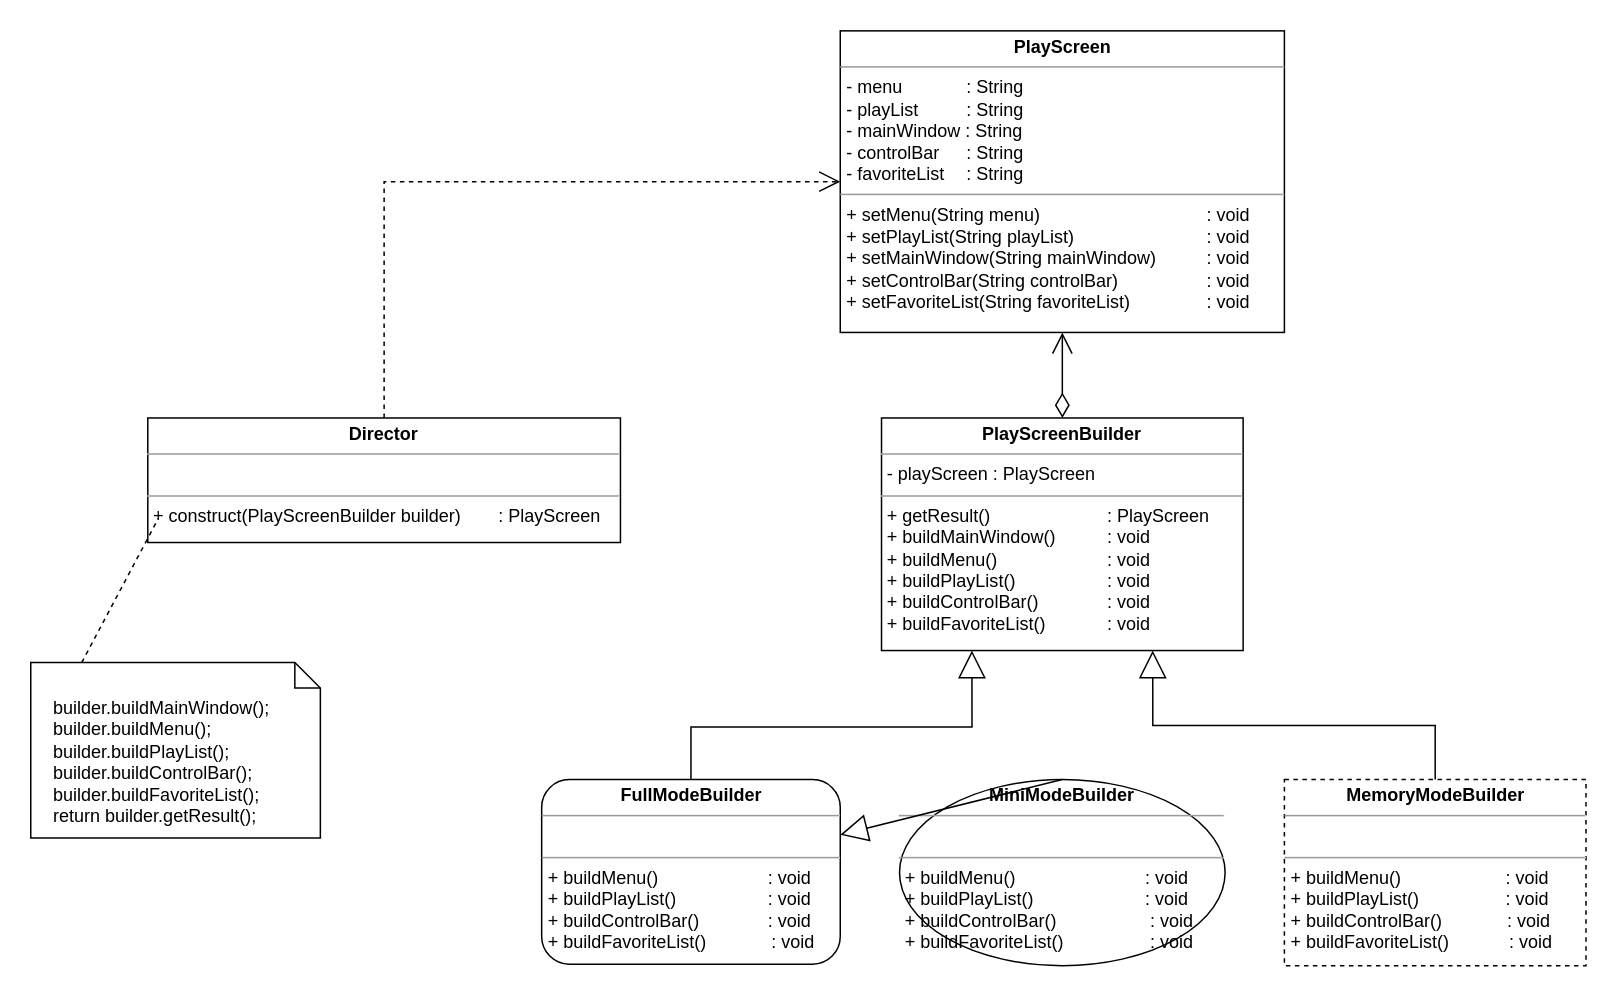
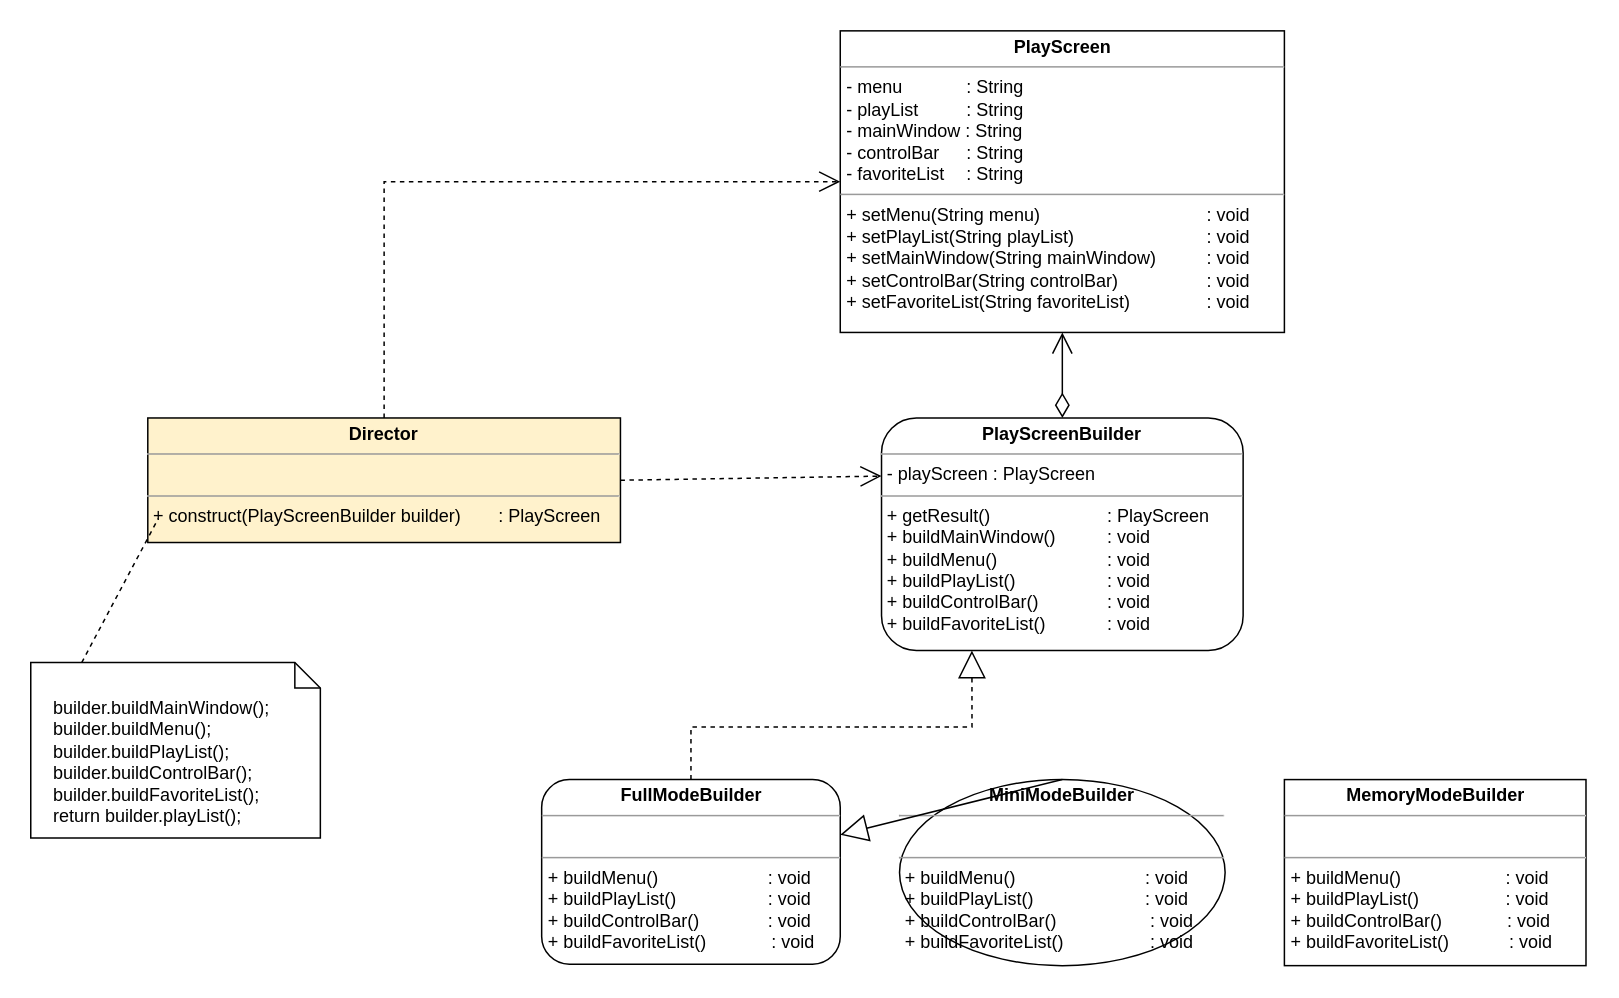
+ <mxCell id="5" value="" style="endArrow=open;endSize=12;dashed=1;html=1;rounded=0;exitX=1;exitY=0.5;exitDx=0;exitDy=0;entryX=0;entryY=0.25;entryDx=0;entryDy=0;" edge="1" parent="1" source="2" target="3"><mxGeometry width="160" relative="1" as="geometry"><mxPoint x="329" y="487" as="sourcePoint" /><mxPoint x="489" y="487" as="targetPoint" /></mxGeometry></mxCell>
- <mxCell id="2" value="&lt;p style=&quot;margin:0px;margin-top:4px;text-align:center;&quot;&gt;&lt;b&gt;Director&lt;/b&gt;&lt;/p&gt;&lt;hr size=&quot;1&quot;&gt;&lt;p style=&quot;margin:0px;margin-left:4px;&quot;&gt;&lt;br&gt;&lt;/p&gt;&lt;hr size=&quot;1&quot;&gt;&lt;p style=&quot;margin:0px;margin-left:4px;&quot;&gt;&lt;span style=&quot;background-color: initial;&quot;&gt;+ construct(PlayScreenBuilder builder)&lt;/span&gt;&lt;span style=&quot;background-color: initial; white-space: pre;&quot;&gt;&#09;&lt;/span&gt;&lt;span style=&quot;background-color: initial;&quot;&gt;&amp;nbsp; &amp;nbsp; &amp;nbsp;: PlayScreen&lt;/span&gt;&lt;br&gt;&lt;/p&gt;&lt;p style=&quot;margin:0px;margin-left:4px;&quot;&gt;&lt;br&gt;&lt;/p&gt;" style="verticalAlign=top;align=left;overflow=fill;fontSize=12;fontFamily=Helvetica;html=1;" vertex="1" parent="1"><mxGeometry x="98" y="278" width="315" height="83" as="geometry" /></mxCell>
+ <mxCell id="2" value="&lt;p style=&quot;margin:0px;margin-top:4px;text-align:center;&quot;&gt;&lt;b&gt;Director&lt;/b&gt;&lt;/p&gt;&lt;hr size=&quot;1&quot;&gt;&lt;p style=&quot;margin:0px;margin-left:4px;&quot;&gt;&lt;br&gt;&lt;/p&gt;&lt;hr size=&quot;1&quot;&gt;&lt;p style=&quot;margin:0px;margin-left:4px;&quot;&gt;&lt;span style=&quot;background-color: initial;&quot;&gt;+ construct(PlayScreenBuilder builder)&lt;/span&gt;&lt;span style=&quot;background-color: initial; white-space: pre;&quot;&gt;&#09;&lt;/span&gt;&lt;span style=&quot;background-color: initial;&quot;&gt;&amp;nbsp; &amp;nbsp; &amp;nbsp;: PlayScreen&lt;/span&gt;&lt;br&gt;&lt;/p&gt;&lt;p style=&quot;margin:0px;margin-left:4px;&quot;&gt;&lt;br&gt;&lt;/p&gt;" style="verticalAlign=top;align=left;overflow=fill;fontSize=12;fontFamily=Helvetica;html=1;fillColor=#fff2cc;" vertex="1" parent="1"><mxGeometry x="98" y="278" width="315" height="83" as="geometry" /></mxCell>
- <mxCell id="3" value="&lt;p style=&quot;margin:0px;margin-top:4px;text-align:center;&quot;&gt;&lt;b&gt;PlayScreenBuilder&lt;/b&gt;&lt;/p&gt;&lt;hr size=&quot;1&quot;&gt;&lt;p style=&quot;margin:0px;margin-left:4px;&quot;&gt;- playScreen : PlayScreen&lt;/p&gt;&lt;hr size=&quot;1&quot;&gt;&lt;p style=&quot;margin: 0px 0px 0px 4px;&quot;&gt;+ getResult()&lt;span style=&quot;white-space: pre;&quot;&gt;&#09;&lt;/span&gt;&lt;span style=&quot;white-space: pre;&quot;&gt;&#09;&lt;/span&gt;&lt;span style=&quot;white-space: pre;&quot;&gt;&#09;&lt;/span&gt;&amp;nbsp; &amp;nbsp; : PlayScreen&lt;/p&gt;&lt;p style=&quot;margin: 0px 0px 0px 4px;&quot;&gt;+ buildMainWindow()&lt;span style=&quot;white-space: pre;&quot;&gt;&#09;&lt;/span&gt;&amp;nbsp; &amp;nbsp; : void&lt;/p&gt;&lt;p style=&quot;margin: 0px 0px 0px 4px;&quot;&gt;+ buildMenu() &lt;span style=&quot;white-space: pre;&quot;&gt;&#09;&lt;/span&gt;&lt;span style=&quot;white-space: pre;&quot;&gt;&#09;&lt;/span&gt;&lt;span style=&quot;white-space: pre;&quot;&gt;&#09;&lt;/span&gt;&lt;span style=&quot;&quot;&gt;&amp;nbsp; &amp;nbsp;&amp;nbsp;&lt;/span&gt;&lt;span style=&quot;&quot;&gt;&lt;/span&gt;&lt;span style=&quot;&quot;&gt;&lt;/span&gt;: void&lt;/p&gt;&lt;p style=&quot;margin: 0px 0px 0px 4px;&quot;&gt;+ buildPlayList() &lt;span style=&quot;white-space: pre;&quot;&gt;&#09;&lt;/span&gt;&lt;span style=&quot;white-space: pre;&quot;&gt;&#09;&lt;/span&gt;&lt;span style=&quot;&quot;&gt;&amp;nbsp; &amp;nbsp;&amp;nbsp;&lt;/span&gt;&lt;span style=&quot;&quot;&gt;&lt;/span&gt;&lt;span style=&quot;&quot;&gt;&lt;/span&gt;: void&lt;br&gt;&lt;/p&gt;&lt;p style=&quot;margin: 0px 0px 0px 4px;&quot;&gt;&lt;span style=&quot;background-color: initial;&quot;&gt;+ buildControlBar() &lt;/span&gt;&lt;span style=&quot;background-color: initial; white-space: pre;&quot;&gt;&#09;&lt;/span&gt;&lt;span style=&quot;background-color: initial;&quot;&gt;&amp;nbsp;&lt;/span&gt;&lt;span style=&quot;background-color: initial;&quot;&gt;&amp;nbsp; &amp;nbsp;&lt;span style=&quot;white-space: pre;&quot;&gt;&#09;&lt;/span&gt;&amp;nbsp; &amp;nbsp;&amp;nbsp;&lt;/span&gt;&lt;span style=&quot;background-color: initial;&quot;&gt;: void&lt;/span&gt;&lt;br&gt;&lt;/p&gt;&lt;p style=&quot;margin: 0px 0px 0px 4px;&quot;&gt;+ buildFavoriteList() &lt;span style=&quot;white-space: pre;&quot;&gt;&#09;&lt;/span&gt;&amp;nbsp;&lt;span style=&quot;&quot;&gt;&amp;nbsp; &amp;nbsp;&lt;/span&gt;: void&lt;/p&gt;" style="verticalAlign=top;align=left;overflow=fill;fontSize=12;fontFamily=Helvetica;html=1;" vertex="1" parent="1"><mxGeometry x="587" y="278" width="241" height="155" as="geometry" /></mxCell>
+ <mxCell id="3" value="&lt;p style=&quot;margin:0px;margin-top:4px;text-align:center;&quot;&gt;&lt;b&gt;PlayScreenBuilder&lt;/b&gt;&lt;/p&gt;&lt;hr size=&quot;1&quot;&gt;&lt;p style=&quot;margin:0px;margin-left:4px;&quot;&gt;- playScreen : PlayScreen&lt;/p&gt;&lt;hr size=&quot;1&quot;&gt;&lt;p style=&quot;margin: 0px 0px 0px 4px;&quot;&gt;+ getResult()&lt;span style=&quot;white-space: pre;&quot;&gt;&#09;&lt;/span&gt;&lt;span style=&quot;white-space: pre;&quot;&gt;&#09;&lt;/span&gt;&lt;span style=&quot;white-space: pre;&quot;&gt;&#09;&lt;/span&gt;&amp;nbsp; &amp;nbsp; : PlayScreen&lt;/p&gt;&lt;p style=&quot;margin: 0px 0px 0px 4px;&quot;&gt;+ buildMainWindow()&lt;span style=&quot;white-space: pre;&quot;&gt;&#09;&lt;/span&gt;&amp;nbsp; &amp;nbsp; : void&lt;/p&gt;&lt;p style=&quot;margin: 0px 0px 0px 4px;&quot;&gt;+ buildMenu() &lt;span style=&quot;white-space: pre;&quot;&gt;&#09;&lt;/span&gt;&lt;span style=&quot;white-space: pre;&quot;&gt;&#09;&lt;/span&gt;&lt;span style=&quot;white-space: pre;&quot;&gt;&#09;&lt;/span&gt;&lt;span style=&quot;&quot;&gt;&amp;nbsp; &amp;nbsp;&amp;nbsp;&lt;/span&gt;&lt;span style=&quot;&quot;&gt;&lt;/span&gt;&lt;span style=&quot;&quot;&gt;&lt;/span&gt;: void&lt;/p&gt;&lt;p style=&quot;margin: 0px 0px 0px 4px;&quot;&gt;+ buildPlayList() &lt;span style=&quot;white-space: pre;&quot;&gt;&#09;&lt;/span&gt;&lt;span style=&quot;white-space: pre;&quot;&gt;&#09;&lt;/span&gt;&lt;span style=&quot;&quot;&gt;&amp;nbsp; &amp;nbsp;&amp;nbsp;&lt;/span&gt;&lt;span style=&quot;&quot;&gt;&lt;/span&gt;&lt;span style=&quot;&quot;&gt;&lt;/span&gt;: void&lt;br&gt;&lt;/p&gt;&lt;p style=&quot;margin: 0px 0px 0px 4px;&quot;&gt;&lt;span style=&quot;background-color: initial;&quot;&gt;+ buildControlBar() &lt;/span&gt;&lt;span style=&quot;background-color: initial; white-space: pre;&quot;&gt;&#09;&lt;/span&gt;&lt;span style=&quot;background-color: initial;&quot;&gt;&amp;nbsp;&lt;/span&gt;&lt;span style=&quot;background-color: initial;&quot;&gt;&amp;nbsp; &amp;nbsp;&lt;span style=&quot;white-space: pre;&quot;&gt;&#09;&lt;/span&gt;&amp;nbsp; &amp;nbsp;&amp;nbsp;&lt;/span&gt;&lt;span style=&quot;background-color: initial;&quot;&gt;: void&lt;/span&gt;&lt;br&gt;&lt;/p&gt;&lt;p style=&quot;margin: 0px 0px 0px 4px;&quot;&gt;+ buildFavoriteList() &lt;span style=&quot;white-space: pre;&quot;&gt;&#09;&lt;/span&gt;&amp;nbsp;&lt;span style=&quot;&quot;&gt;&amp;nbsp; &amp;nbsp;&lt;/span&gt;: void&lt;/p&gt;" style="verticalAlign=top;align=left;overflow=fill;fontSize=12;fontFamily=Helvetica;html=1;rounded=1;" vertex="1" parent="1"><mxGeometry x="587" y="278" width="241" height="155" as="geometry" /></mxCell>
- <mxCell id="13" value="" style="endArrow=block;endSize=16;endFill=0;html=1;rounded=0;exitX=0.5;exitY=0;exitDx=0;exitDy=0;entryX=0.75;entryY=1;entryDx=0;entryDy=0;edgeStyle=orthogonalEdgeStyle;" edge="1" parent="1" source="9" target="3"><mxGeometry width="160" relative="1" as="geometry"><mxPoint x="791" y="464" as="sourcePoint" /><mxPoint x="951" y="464" as="targetPoint" /><Array as="points"><mxPoint x="956" y="483" /><mxPoint x="768" y="483" /></Array></mxGeometry></mxCell>
- <mxCell id="11" value="" style="endArrow=block;endSize=16;endFill=0;html=1;rounded=0;exitX=0.5;exitY=0;exitDx=0;exitDy=0;entryX=0.25;entryY=1;entryDx=0;entryDy=0;edgeStyle=orthogonalEdgeStyle;" edge="1" parent="1" source="7" target="3"><mxGeometry width="160" relative="1" as="geometry"><mxPoint x="390" y="438" as="sourcePoint" /><mxPoint x="550" y="438" as="targetPoint" /><Array as="points"><mxPoint x="460" y="484" /><mxPoint x="647" y="484" /></Array></mxGeometry></mxCell>
+ <mxCell id="11" value="" style="endArrow=block;endSize=16;endFill=0;html=1;rounded=0;exitX=0.5;exitY=0;exitDx=0;exitDy=0;entryX=0.25;entryY=1;entryDx=0;entryDy=0;edgeStyle=orthogonalEdgeStyle;dashed=1;" edge="1" parent="1" source="7" target="3"><mxGeometry width="160" relative="1" as="geometry"><mxPoint x="390" y="438" as="sourcePoint" /><mxPoint x="550" y="438" as="targetPoint" /><Array as="points"><mxPoint x="460" y="484" /><mxPoint x="647" y="484" /></Array></mxGeometry></mxCell>
- <mxCell id="14" value="&amp;nbsp; &amp;nbsp; builder.buildMainWindow();&lt;br&gt;&amp;nbsp; &amp;nbsp; builder.buildMenu();&lt;br&gt;&amp;nbsp; &amp;nbsp; builder.buildPlayList();&lt;br&gt;&amp;nbsp; &amp;nbsp; builder.buildControlBar();&lt;br&gt;&amp;nbsp; &amp;nbsp; builder.buildFavoriteList();&lt;br&gt;&amp;nbsp; &amp;nbsp; return builder.getResult();" style="shape=note2;boundedLbl=1;whiteSpace=wrap;html=1;size=17;verticalAlign=top;align=left;" vertex="1" parent="1"><mxGeometry x="20" y="441" width="193" height="117" as="geometry" /></mxCell>
+ <mxCell id="14" value="&amp;nbsp; &amp;nbsp; builder.buildMainWindow();&lt;br&gt;&amp;nbsp; &amp;nbsp; builder.buildMenu();&lt;br&gt;&amp;nbsp; &amp;nbsp; builder.buildPlayList();&lt;br&gt;&amp;nbsp; &amp;nbsp; builder.buildControlBar();&lt;br&gt;&amp;nbsp; &amp;nbsp; builder.buildFavoriteList();&lt;br&gt;&amp;nbsp; &amp;nbsp; return builder.playList();" style="shape=note2;boundedLbl=1;whiteSpace=wrap;html=1;size=17;verticalAlign=top;align=left;" vertex="1" parent="1"><mxGeometry x="20" y="441" width="193" height="117" as="geometry" /></mxCell>
- <mxCell id="9" value="&lt;p style=&quot;margin:0px;margin-top:4px;text-align:center;&quot;&gt;&lt;b&gt;MemoryModeBuilder&lt;/b&gt;&lt;/p&gt;&lt;hr size=&quot;1&quot;&gt;&lt;p style=&quot;margin:0px;margin-left:4px;&quot;&gt;&amp;nbsp;&lt;/p&gt;&lt;hr size=&quot;1&quot;&gt;&lt;p style=&quot;margin: 0px 0px 0px 4px;&quot;&gt;+ buildMenu()&amp;nbsp;&amp;nbsp;&amp;nbsp; &amp;nbsp;&amp;nbsp;&lt;span style=&quot;&quot;&gt;&#09;&lt;/span&gt;&lt;span style=&quot;&quot;&gt;&#09;&lt;/span&gt;&amp;nbsp; &amp;nbsp; &lt;span style=&quot;white-space: pre;&quot;&gt;&#09;&lt;/span&gt;&amp;nbsp; &amp;nbsp;: void&lt;/p&gt;&lt;p style=&quot;margin: 0px 0px 0px 4px;&quot;&gt;+ buildPlayList()&amp;nbsp;&amp;nbsp;&amp;nbsp; &amp;nbsp;&amp;nbsp;&lt;span style=&quot;&quot;&gt;&#09;&lt;/span&gt;&lt;span style=&quot;&quot;&gt;&#09;&lt;/span&gt;&amp;nbsp; &amp;nbsp; &lt;span style=&quot;white-space: pre;&quot;&gt;&#09;&lt;/span&gt;&amp;nbsp; &amp;nbsp;: void&lt;br&gt;&lt;/p&gt;&lt;p style=&quot;margin: 0px 0px 0px 4px;&quot;&gt;&lt;span style=&quot;background-color: initial;&quot;&gt;+ buildControlBar()&amp;nbsp;&amp;nbsp;&amp;nbsp;&amp;nbsp; &amp;nbsp;&lt;/span&gt;&lt;span style=&quot;background-color: initial;&quot;&gt;&#09;&lt;/span&gt;&lt;span style=&quot;background-color: initial;&quot;&gt;&amp;nbsp; &amp;nbsp; &amp;nbsp; : void&lt;/span&gt;&lt;br&gt;&lt;/p&gt;&lt;p style=&quot;margin: 0px 0px 0px 4px;&quot;&gt;+ buildFavoriteList()&amp;nbsp; &amp;nbsp; &amp;nbsp; &amp;nbsp; &amp;nbsp; &amp;nbsp; : void&lt;/p&gt;" style="verticalAlign=top;align=left;overflow=fill;fontSize=12;fontFamily=Helvetica;html=1;dashed=1;" vertex="1" parent="1"><mxGeometry x="855.5" y="519" width="201" height="124" as="geometry" /></mxCell>
+ <mxCell id="9" value="&lt;p style=&quot;margin:0px;margin-top:4px;text-align:center;&quot;&gt;&lt;b&gt;MemoryModeBuilder&lt;/b&gt;&lt;/p&gt;&lt;hr size=&quot;1&quot;&gt;&lt;p style=&quot;margin:0px;margin-left:4px;&quot;&gt;&amp;nbsp;&lt;/p&gt;&lt;hr size=&quot;1&quot;&gt;&lt;p style=&quot;margin: 0px 0px 0px 4px;&quot;&gt;+ buildMenu()&amp;nbsp;&amp;nbsp;&amp;nbsp; &amp;nbsp;&amp;nbsp;&lt;span style=&quot;&quot;&gt;&#09;&lt;/span&gt;&lt;span style=&quot;&quot;&gt;&#09;&lt;/span&gt;&amp;nbsp; &amp;nbsp; &lt;span style=&quot;white-space: pre;&quot;&gt;&#09;&lt;/span&gt;&amp;nbsp; &amp;nbsp;: void&lt;/p&gt;&lt;p style=&quot;margin: 0px 0px 0px 4px;&quot;&gt;+ buildPlayList()&amp;nbsp;&amp;nbsp;&amp;nbsp; &amp;nbsp;&amp;nbsp;&lt;span style=&quot;&quot;&gt;&#09;&lt;/span&gt;&lt;span style=&quot;&quot;&gt;&#09;&lt;/span&gt;&amp;nbsp; &amp;nbsp; &lt;span style=&quot;white-space: pre;&quot;&gt;&#09;&lt;/span&gt;&amp;nbsp; &amp;nbsp;: void&lt;br&gt;&lt;/p&gt;&lt;p style=&quot;margin: 0px 0px 0px 4px;&quot;&gt;&lt;span style=&quot;background-color: initial;&quot;&gt;+ buildControlBar()&amp;nbsp;&amp;nbsp;&amp;nbsp;&amp;nbsp; &amp;nbsp;&lt;/span&gt;&lt;span style=&quot;background-color: initial;&quot;&gt;&#09;&lt;/span&gt;&lt;span style=&quot;background-color: initial;&quot;&gt;&amp;nbsp; &amp;nbsp; &amp;nbsp; : void&lt;/span&gt;&lt;br&gt;&lt;/p&gt;&lt;p style=&quot;margin: 0px 0px 0px 4px;&quot;&gt;+ buildFavoriteList()&amp;nbsp; &amp;nbsp; &amp;nbsp; &amp;nbsp; &amp;nbsp; &amp;nbsp; : void&lt;/p&gt;" style="verticalAlign=top;align=left;overflow=fill;fontSize=12;fontFamily=Helvetica;html=1;" vertex="1" parent="1"><mxGeometry x="855.5" y="519" width="201" height="124" as="geometry" /></mxCell>
